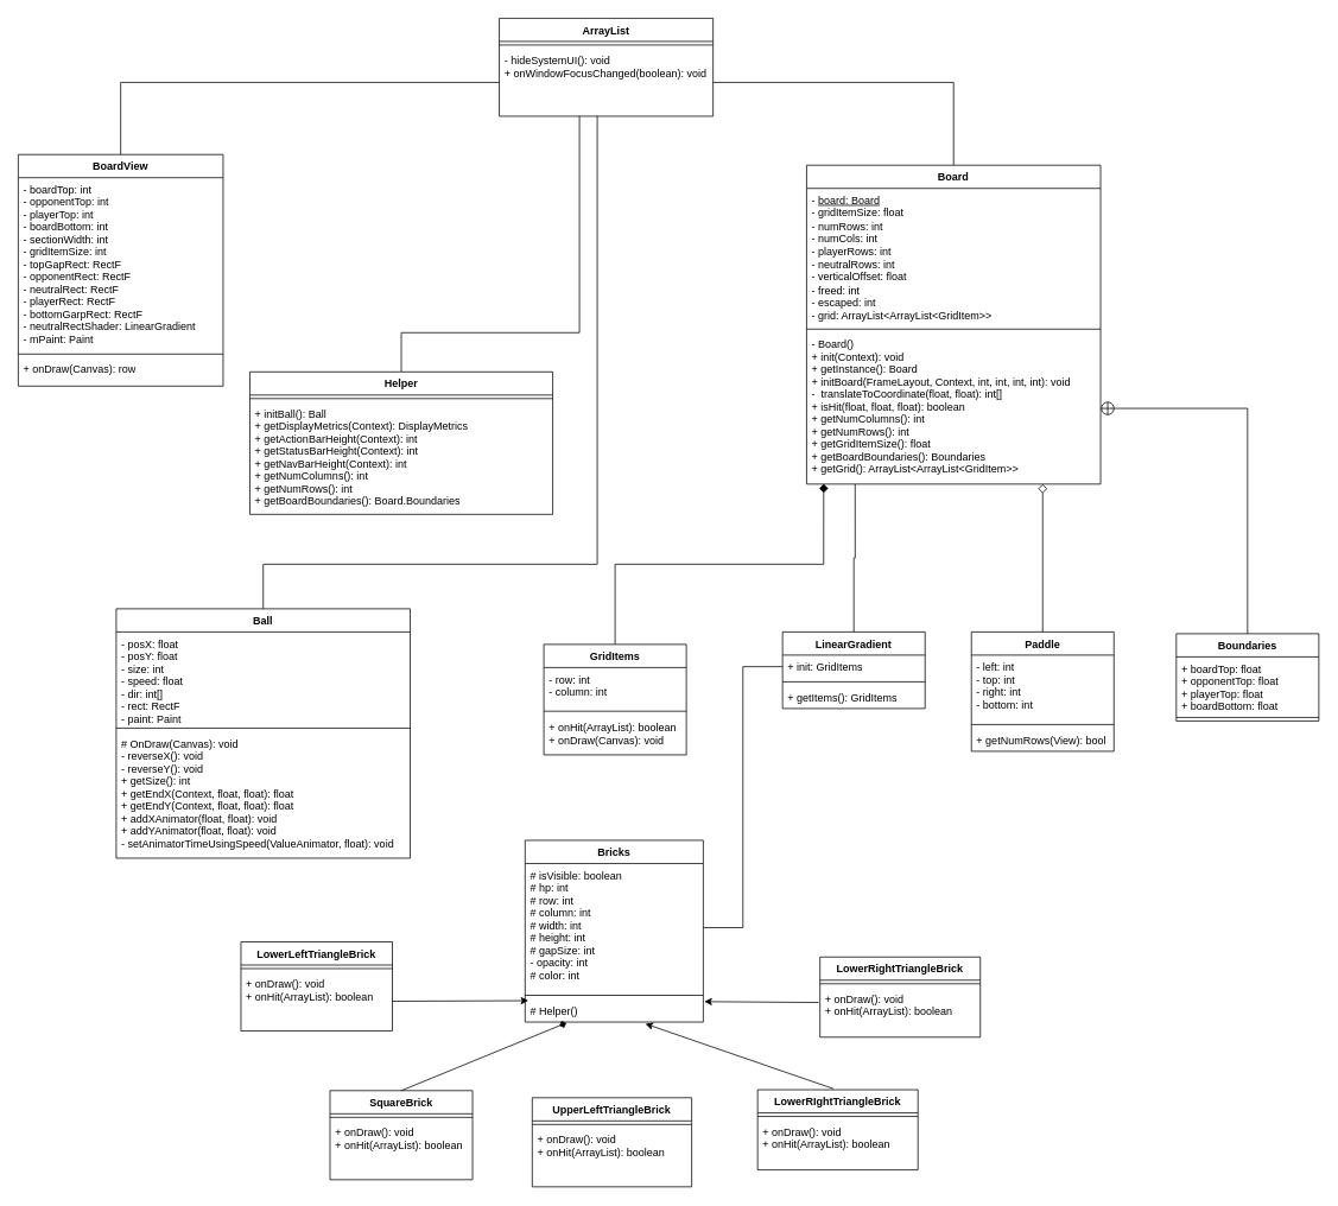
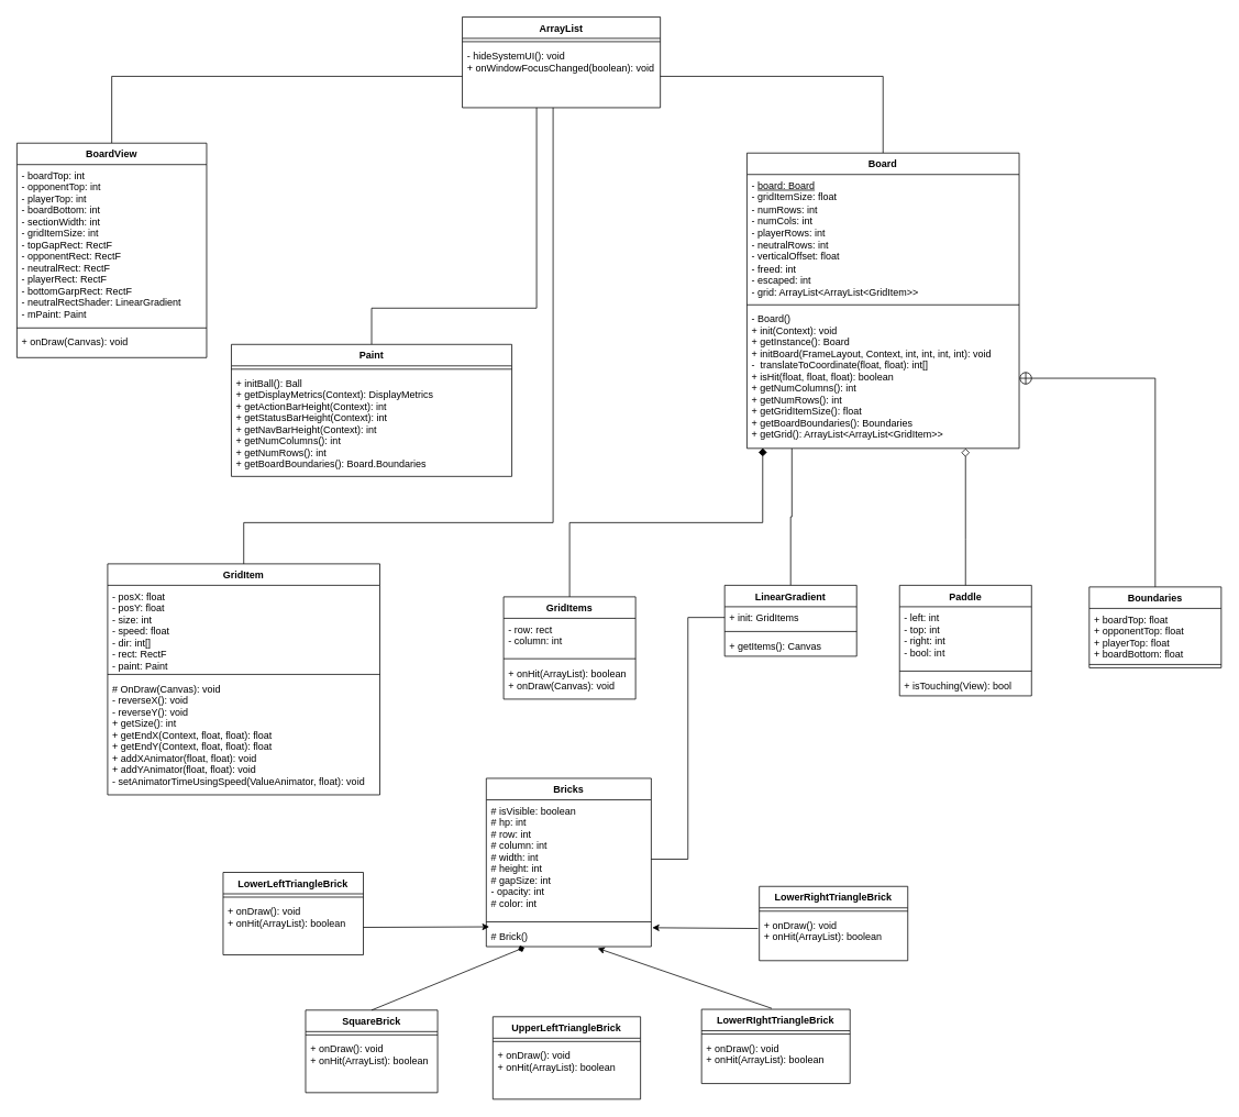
- <mxCell id="6" value="+ onDraw(Canvas): row" style="text;strokeColor=none;fillColor=none;align=left;verticalAlign=top;spacingLeft=4;spacingRight=4;overflow=hidden;rotatable=0;points=[[0,0.5],[1,0.5]];portConstraint=eastwest;" parent="3" vertex="1"><mxGeometry y="228" width="230" height="32" as="geometry" /></mxCell>
+ <mxCell id="6" value="+ onDraw(Canvas): void" style="text;strokeColor=none;fillColor=none;align=left;verticalAlign=top;spacingLeft=4;spacingRight=4;overflow=hidden;rotatable=0;points=[[0,0.5],[1,0.5]];portConstraint=eastwest;" parent="3" vertex="1"><mxGeometry y="228" width="230" height="32" as="geometry" /></mxCell>
- <mxCell id="11" value="Helper" style="swimlane;fontStyle=1;align=center;verticalAlign=top;childLayout=stackLayout;horizontal=1;startSize=26;horizontalStack=0;resizeParent=1;resizeParentMax=0;resizeLast=0;collapsible=1;marginBottom=0;" parent="1" vertex="1"><mxGeometry x="280" y="417" width="340" height="160" as="geometry" /></mxCell>
+ <mxCell id="11" value="Paint" style="swimlane;fontStyle=1;align=center;verticalAlign=top;childLayout=stackLayout;horizontal=1;startSize=26;horizontalStack=0;resizeParent=1;resizeParentMax=0;resizeLast=0;collapsible=1;marginBottom=0;" parent="1" vertex="1"><mxGeometry x="280" y="417" width="340" height="160" as="geometry" /></mxCell>
- <mxCell id="15" value="Ball" style="swimlane;fontStyle=1;align=center;verticalAlign=top;childLayout=stackLayout;horizontal=1;startSize=26;horizontalStack=0;resizeParent=1;resizeParentMax=0;resizeLast=0;collapsible=1;marginBottom=0;" parent="1" vertex="1"><mxGeometry x="130" y="683" width="330" height="280" as="geometry" /></mxCell>
+ <mxCell id="15" value="GridItem" style="swimlane;fontStyle=1;align=center;verticalAlign=top;childLayout=stackLayout;horizontal=1;startSize=26;horizontalStack=0;resizeParent=1;resizeParentMax=0;resizeLast=0;collapsible=1;marginBottom=0;" parent="1" vertex="1"><mxGeometry x="130" y="683" width="330" height="280" as="geometry" /></mxCell>
- <mxCell id="25" value="- left: int&#10;- top: int&#10;- right: int&#10;- bottom: int" style="text;strokeColor=none;fillColor=none;align=left;verticalAlign=top;spacingLeft=4;spacingRight=4;overflow=hidden;rotatable=0;points=[[0,0.5],[1,0.5]];portConstraint=eastwest;" parent="24" vertex="1"><mxGeometry y="26" width="160" height="74" as="geometry" /></mxCell>
+ <mxCell id="25" value="- left: int&#10;- top: int&#10;- right: int&#10;- bool: int" style="text;strokeColor=none;fillColor=none;align=left;verticalAlign=top;spacingLeft=4;spacingRight=4;overflow=hidden;rotatable=0;points=[[0,0.5],[1,0.5]];portConstraint=eastwest;" parent="24" vertex="1"><mxGeometry y="26" width="160" height="74" as="geometry" /></mxCell>
- <mxCell id="35" value="- row: int&#10;- column: int" style="text;strokeColor=none;fillColor=none;align=left;verticalAlign=top;spacingLeft=4;spacingRight=4;overflow=hidden;rotatable=0;points=[[0,0.5],[1,0.5]];portConstraint=eastwest;" parent="34" vertex="1"><mxGeometry y="26" width="160" height="44" as="geometry" /></mxCell>
+ <mxCell id="35" value="- row: rect&#10;- column: int" style="text;strokeColor=none;fillColor=none;align=left;verticalAlign=top;spacingLeft=4;spacingRight=4;overflow=hidden;rotatable=0;points=[[0,0.5],[1,0.5]];portConstraint=eastwest;" parent="34" vertex="1"><mxGeometry y="26" width="160" height="44" as="geometry" /></mxCell>
- <mxCell id="32" value="+ getItems(): GridItems" style="text;strokeColor=none;fillColor=none;align=left;verticalAlign=top;spacingLeft=4;spacingRight=4;overflow=hidden;rotatable=0;points=[[0,0.5],[1,0.5]];portConstraint=eastwest;" parent="29" vertex="1"><mxGeometry y="60" width="160" height="26" as="geometry" /></mxCell>
+ <mxCell id="32" value="+ getItems(): Canvas" style="text;strokeColor=none;fillColor=none;align=left;verticalAlign=top;spacingLeft=4;spacingRight=4;overflow=hidden;rotatable=0;points=[[0,0.5],[1,0.5]];portConstraint=eastwest;" parent="29" vertex="1"><mxGeometry y="60" width="160" height="26" as="geometry" /></mxCell>
- <mxCell id="27" value="+ getNumRows(View): bool" style="text;strokeColor=none;fillColor=none;align=left;verticalAlign=top;spacingLeft=4;spacingRight=4;overflow=hidden;rotatable=0;points=[[0,0.5],[1,0.5]];portConstraint=eastwest;" parent="24" vertex="1"><mxGeometry y="108" width="160" height="26" as="geometry" /></mxCell>
+ <mxCell id="27" value="+ isTouching(View): bool" style="text;strokeColor=none;fillColor=none;align=left;verticalAlign=top;spacingLeft=4;spacingRight=4;overflow=hidden;rotatable=0;points=[[0,0.5],[1,0.5]];portConstraint=eastwest;" parent="24" vertex="1"><mxGeometry y="108" width="160" height="26" as="geometry" /></mxCell>
- <mxCell id="41" value="# Helper()" style="text;strokeColor=none;fillColor=none;align=left;verticalAlign=top;spacingLeft=4;spacingRight=4;overflow=hidden;rotatable=0;points=[[0,0.5],[1,0.5]];portConstraint=eastwest;" parent="38" vertex="1"><mxGeometry y="178" width="200" height="26" as="geometry" /></mxCell>
+ <mxCell id="41" value="# Brick()" style="text;strokeColor=none;fillColor=none;align=left;verticalAlign=top;spacingLeft=4;spacingRight=4;overflow=hidden;rotatable=0;points=[[0,0.5],[1,0.5]];portConstraint=eastwest;" parent="38" vertex="1"><mxGeometry y="178" width="200" height="26" as="geometry" /></mxCell>
